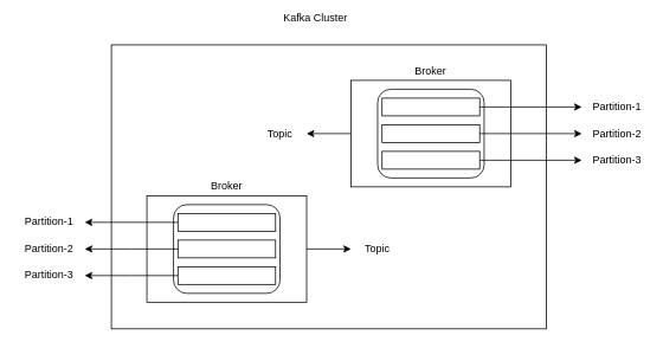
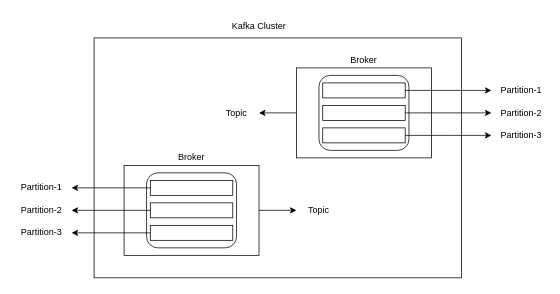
- <mxCell id="19" value="Kafka Cluster" style="text;html=1;strokeColor=none;fillColor=none;align=center;verticalAlign=middle;whiteSpace=wrap;rounded=0;" vertex="1" parent="1"><mxGeometry x="305" y="5" width="100" height="30" as="geometry" /></mxCell>
+ <mxCell id="19" value="Kafka Cluster" style="text;html=1;strokeColor=none;fillColor=none;align=center;verticalAlign=middle;whiteSpace=wrap;rounded=0;" vertex="1" parent="1"><mxGeometry x="295" y="20" width="100" height="30" as="geometry" /></mxCell>
